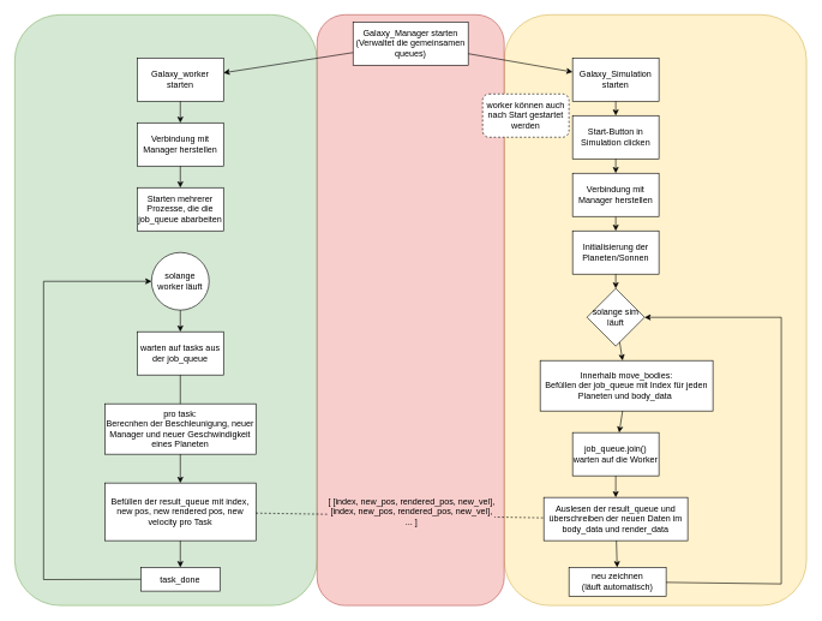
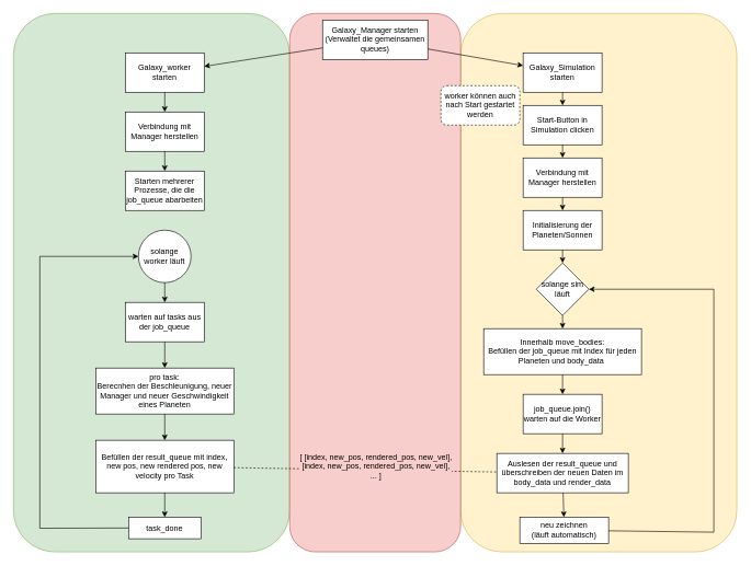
- <mxCell id="14" value="Innerhalb move_bodies:&lt;br&gt;Befüllen der job_queue mit Index für jeden Planeten und body_data&amp;nbsp;" style="rounded=0;whiteSpace=wrap;html=1;" vertex="1" parent="1"><mxGeometry x="750" y="500" width="240" height="70" as="geometry" /></mxCell>
+ <mxCell id="14" value="Innerhalb move_bodies:&lt;br&gt;Befüllen der job_queue mit Index für jeden Planeten und body_data&amp;nbsp;" style="rounded=0;whiteSpace=wrap;html=1;" vertex="1" parent="1"><mxGeometry x="735" y="500" width="240" height="70" as="geometry" /></mxCell>
- <mxCell id="35" value="" style="endArrow=none;html=1;rounded=0;" edge="1" parent="1" source="29" target="30"><mxGeometry width="50" height="50" relative="1" as="geometry"><mxPoint x="440" y="600" as="sourcePoint" /><mxPoint x="490" y="550" as="targetPoint" /></mxGeometry></mxCell>
+ <mxCell id="35" value="" style="endArrow=classic;html=1;rounded=0;" edge="1" parent="1" source="29" target="30"><mxGeometry width="50" height="50" relative="1" as="geometry"><mxPoint x="440" y="600" as="sourcePoint" /><mxPoint x="490" y="550" as="targetPoint" /></mxGeometry></mxCell>
